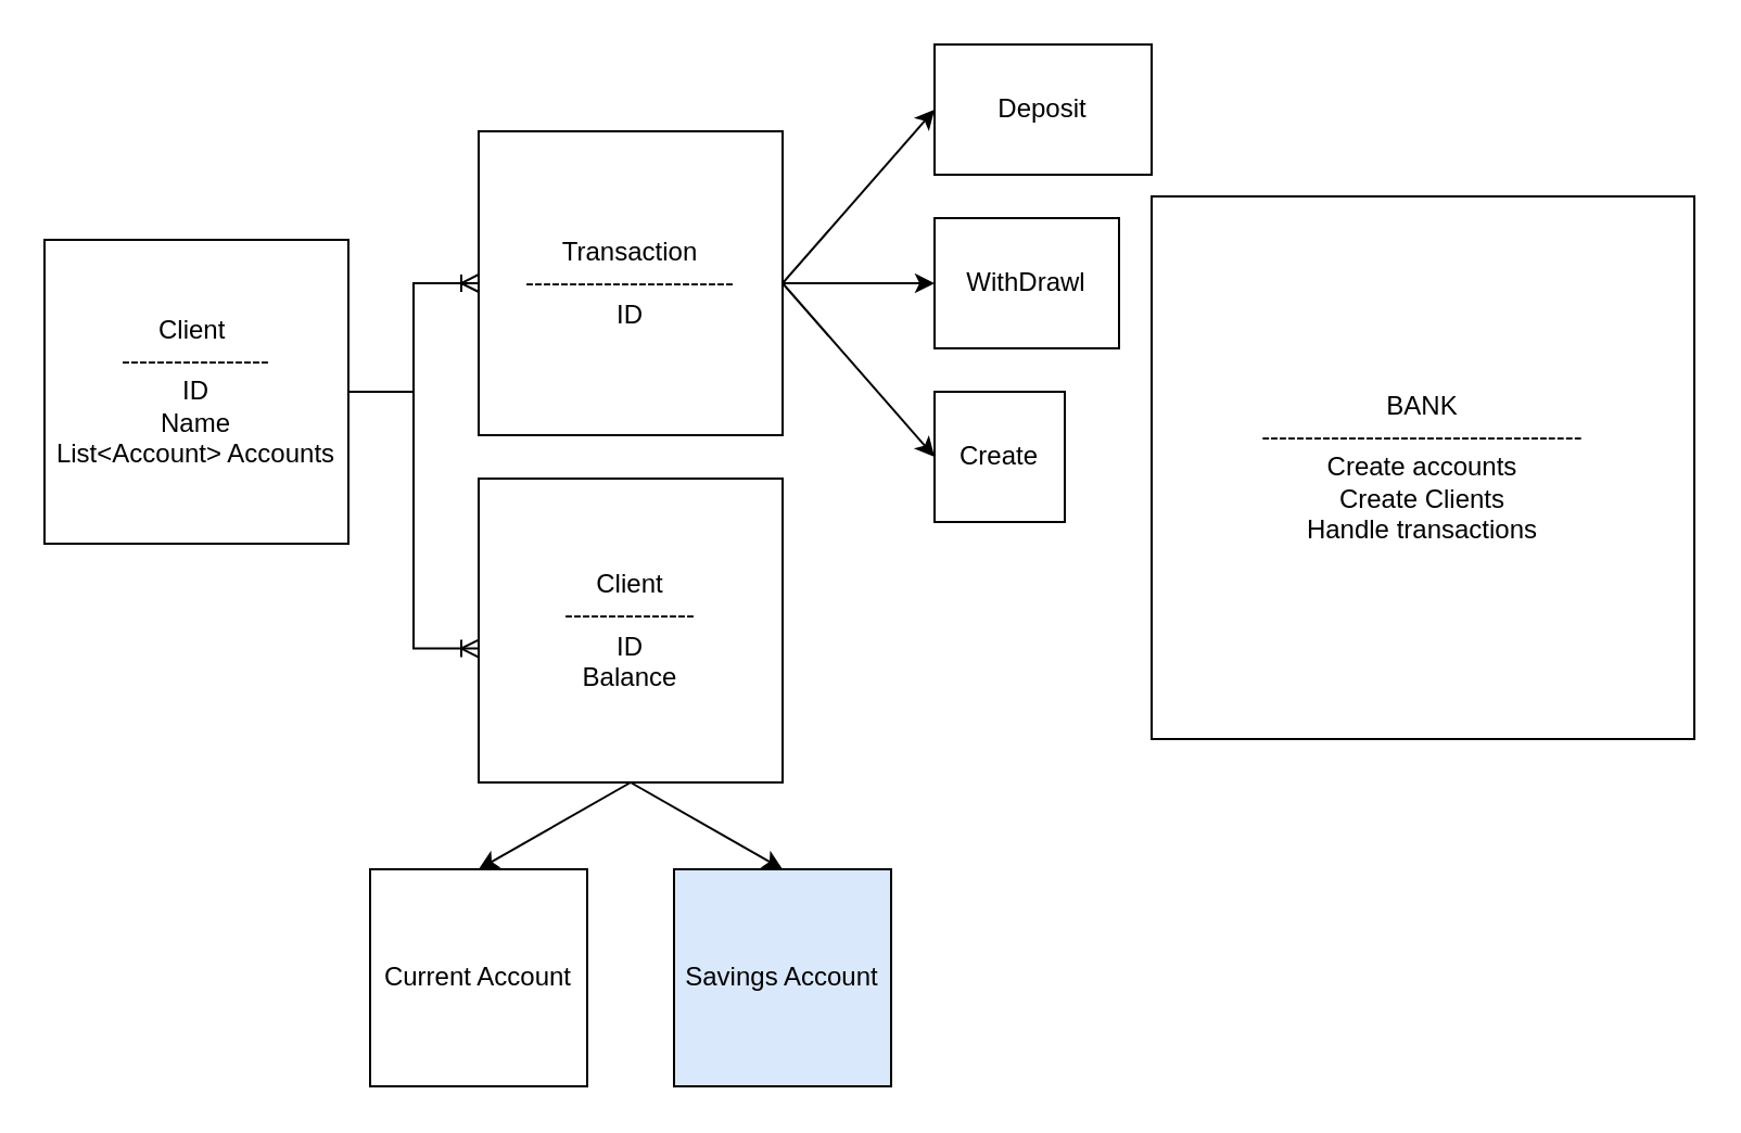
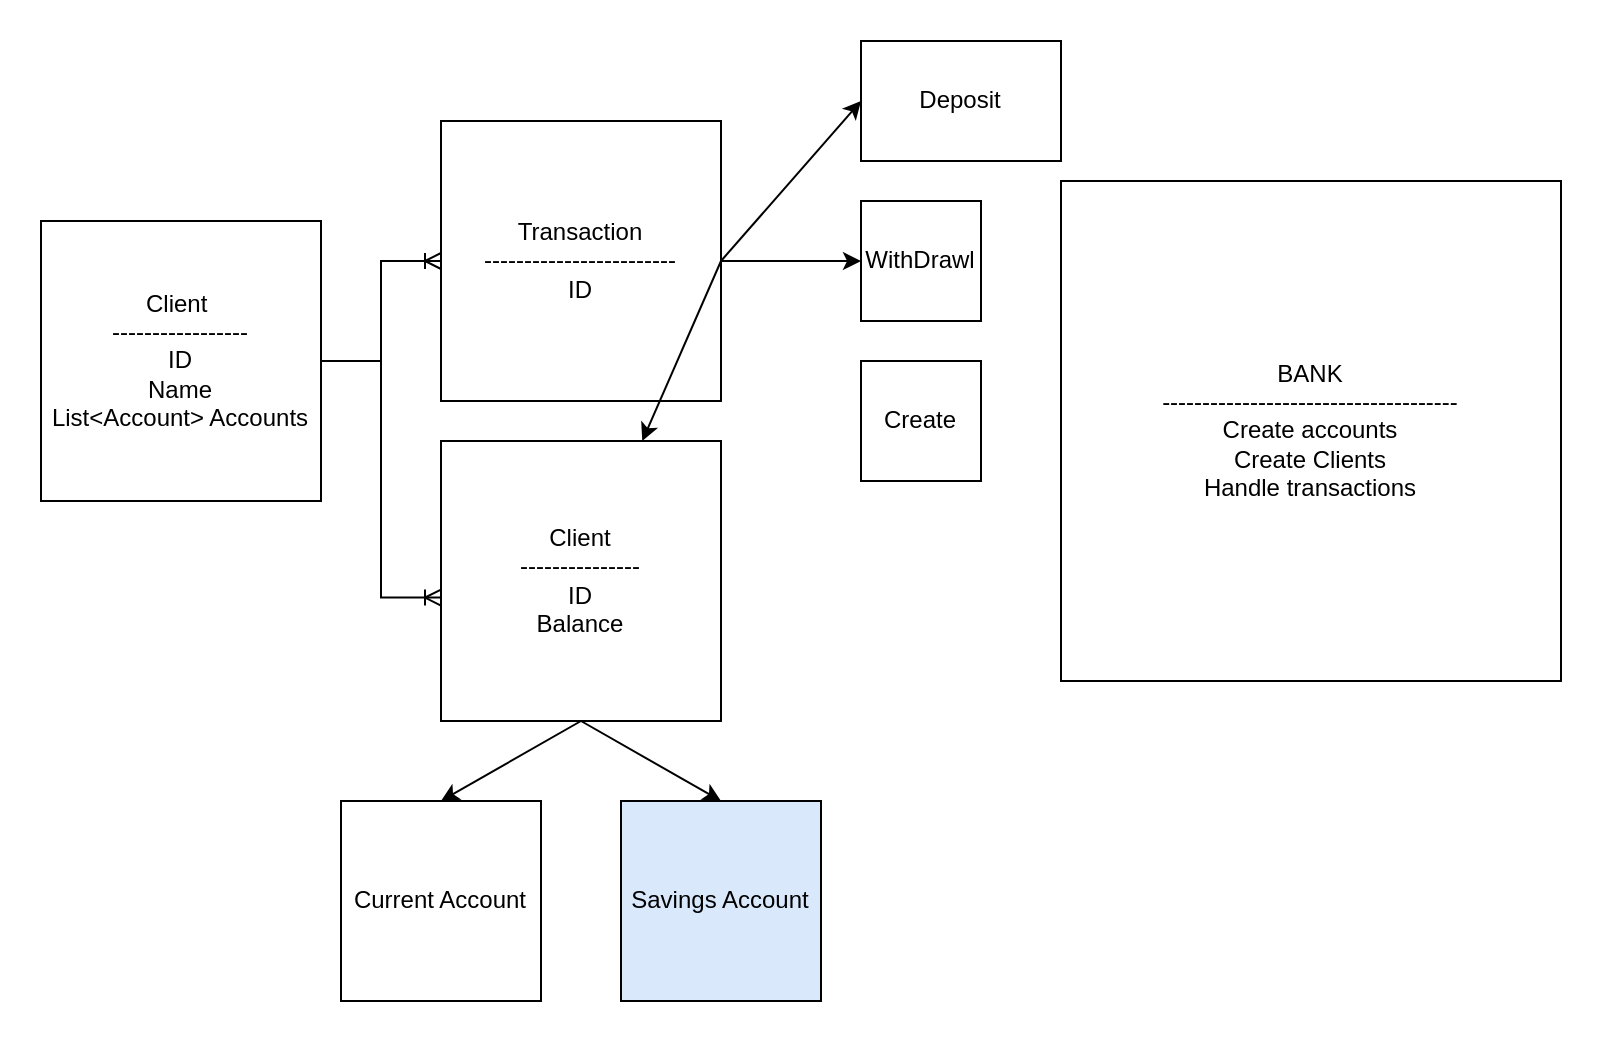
- <mxCell id="13" value="WithDrawl" style="whiteSpace=wrap;html=1;aspect=fixed;" parent="1" vertex="1"><mxGeometry x="430" y="100" width="85" height="60" as="geometry" /></mxCell>
+ <mxCell id="13" value="WithDrawl" style="whiteSpace=wrap;html=1;aspect=fixed;" parent="1" vertex="1"><mxGeometry x="430" y="100" width="60" height="60" as="geometry" /></mxCell>
- <mxCell id="17" value="" style="endArrow=classic;html=1;rounded=0;exitX=1;exitY=0.5;exitDx=0;exitDy=0;entryX=0;entryY=0.5;entryDx=0;entryDy=0;" parent="1" source="8" target="14" edge="1"><mxGeometry width="50" height="50" relative="1" as="geometry"><mxPoint x="375" y="150" as="sourcePoint" /><mxPoint x="445" y="190" as="targetPoint" /></mxGeometry></mxCell>
+ <mxCell id="17" value="" style="endArrow=classic;html=1;rounded=0;exitX=1;exitY=0.5;exitDx=0;exitDy=0;" parent="1" source="8" target="3" edge="1"><mxGeometry width="50" height="50" relative="1" as="geometry"><mxPoint x="375" y="150" as="sourcePoint" /><mxPoint x="445" y="190" as="targetPoint" /></mxGeometry></mxCell>
